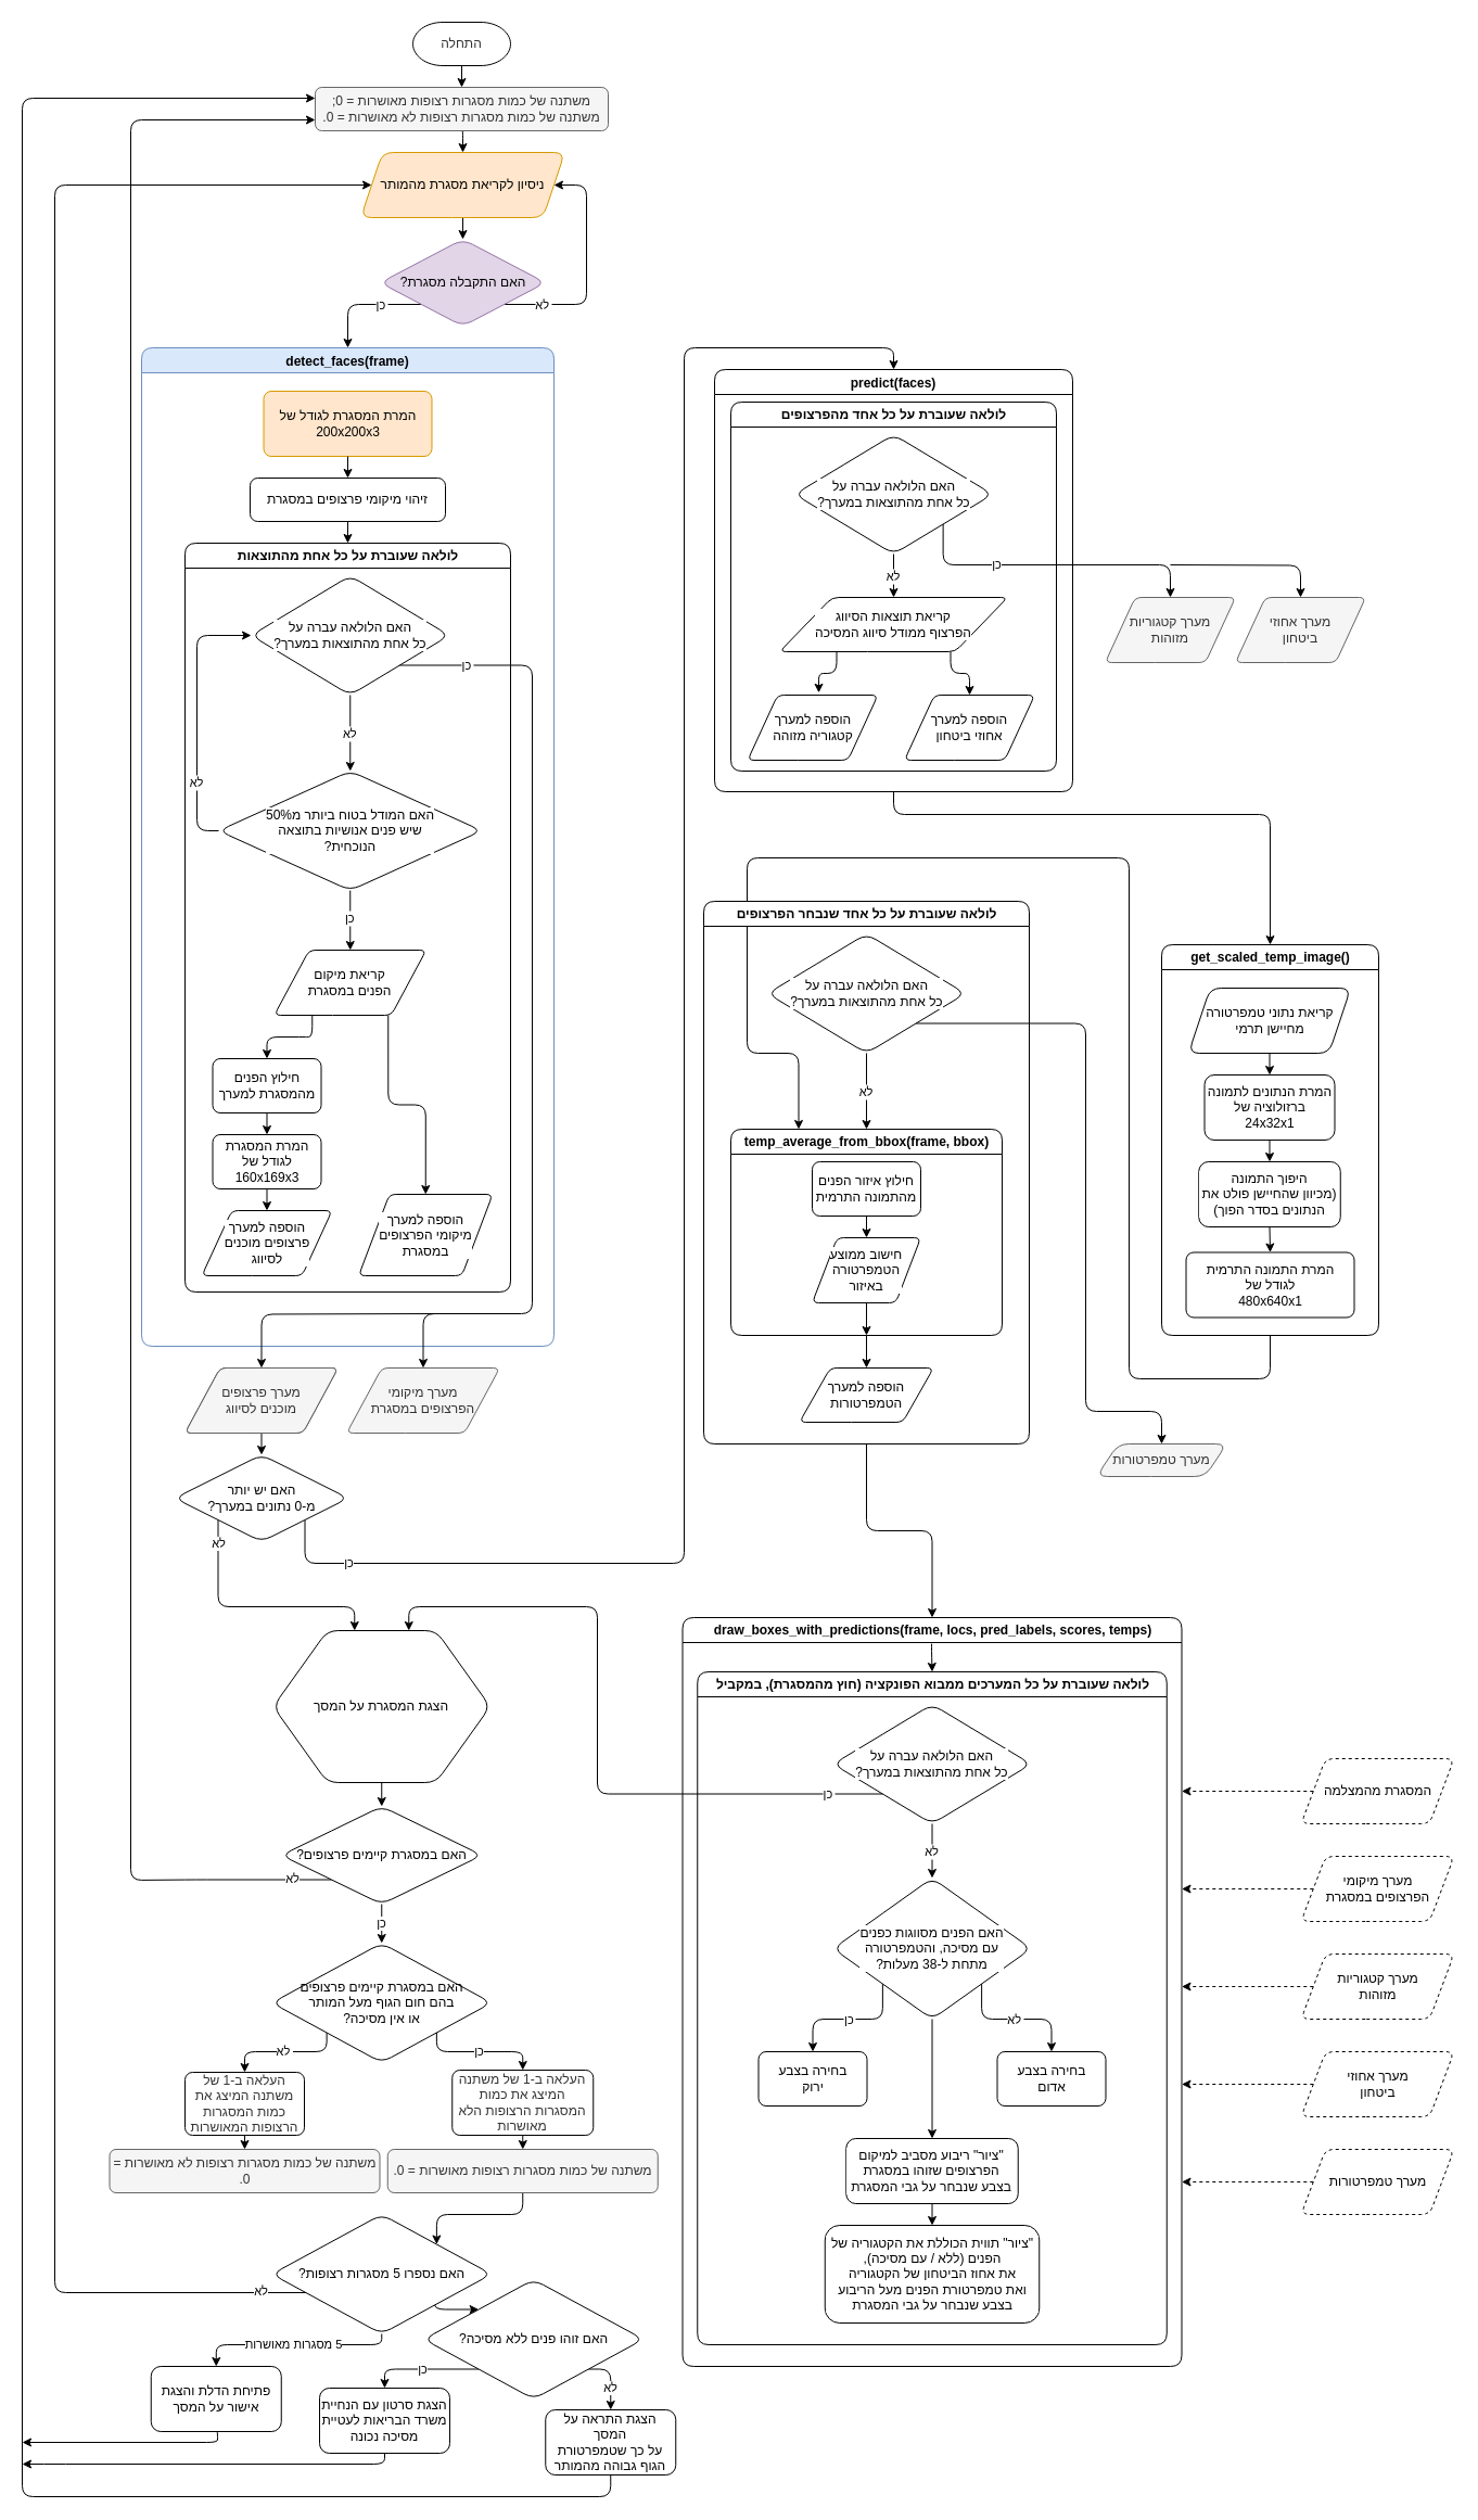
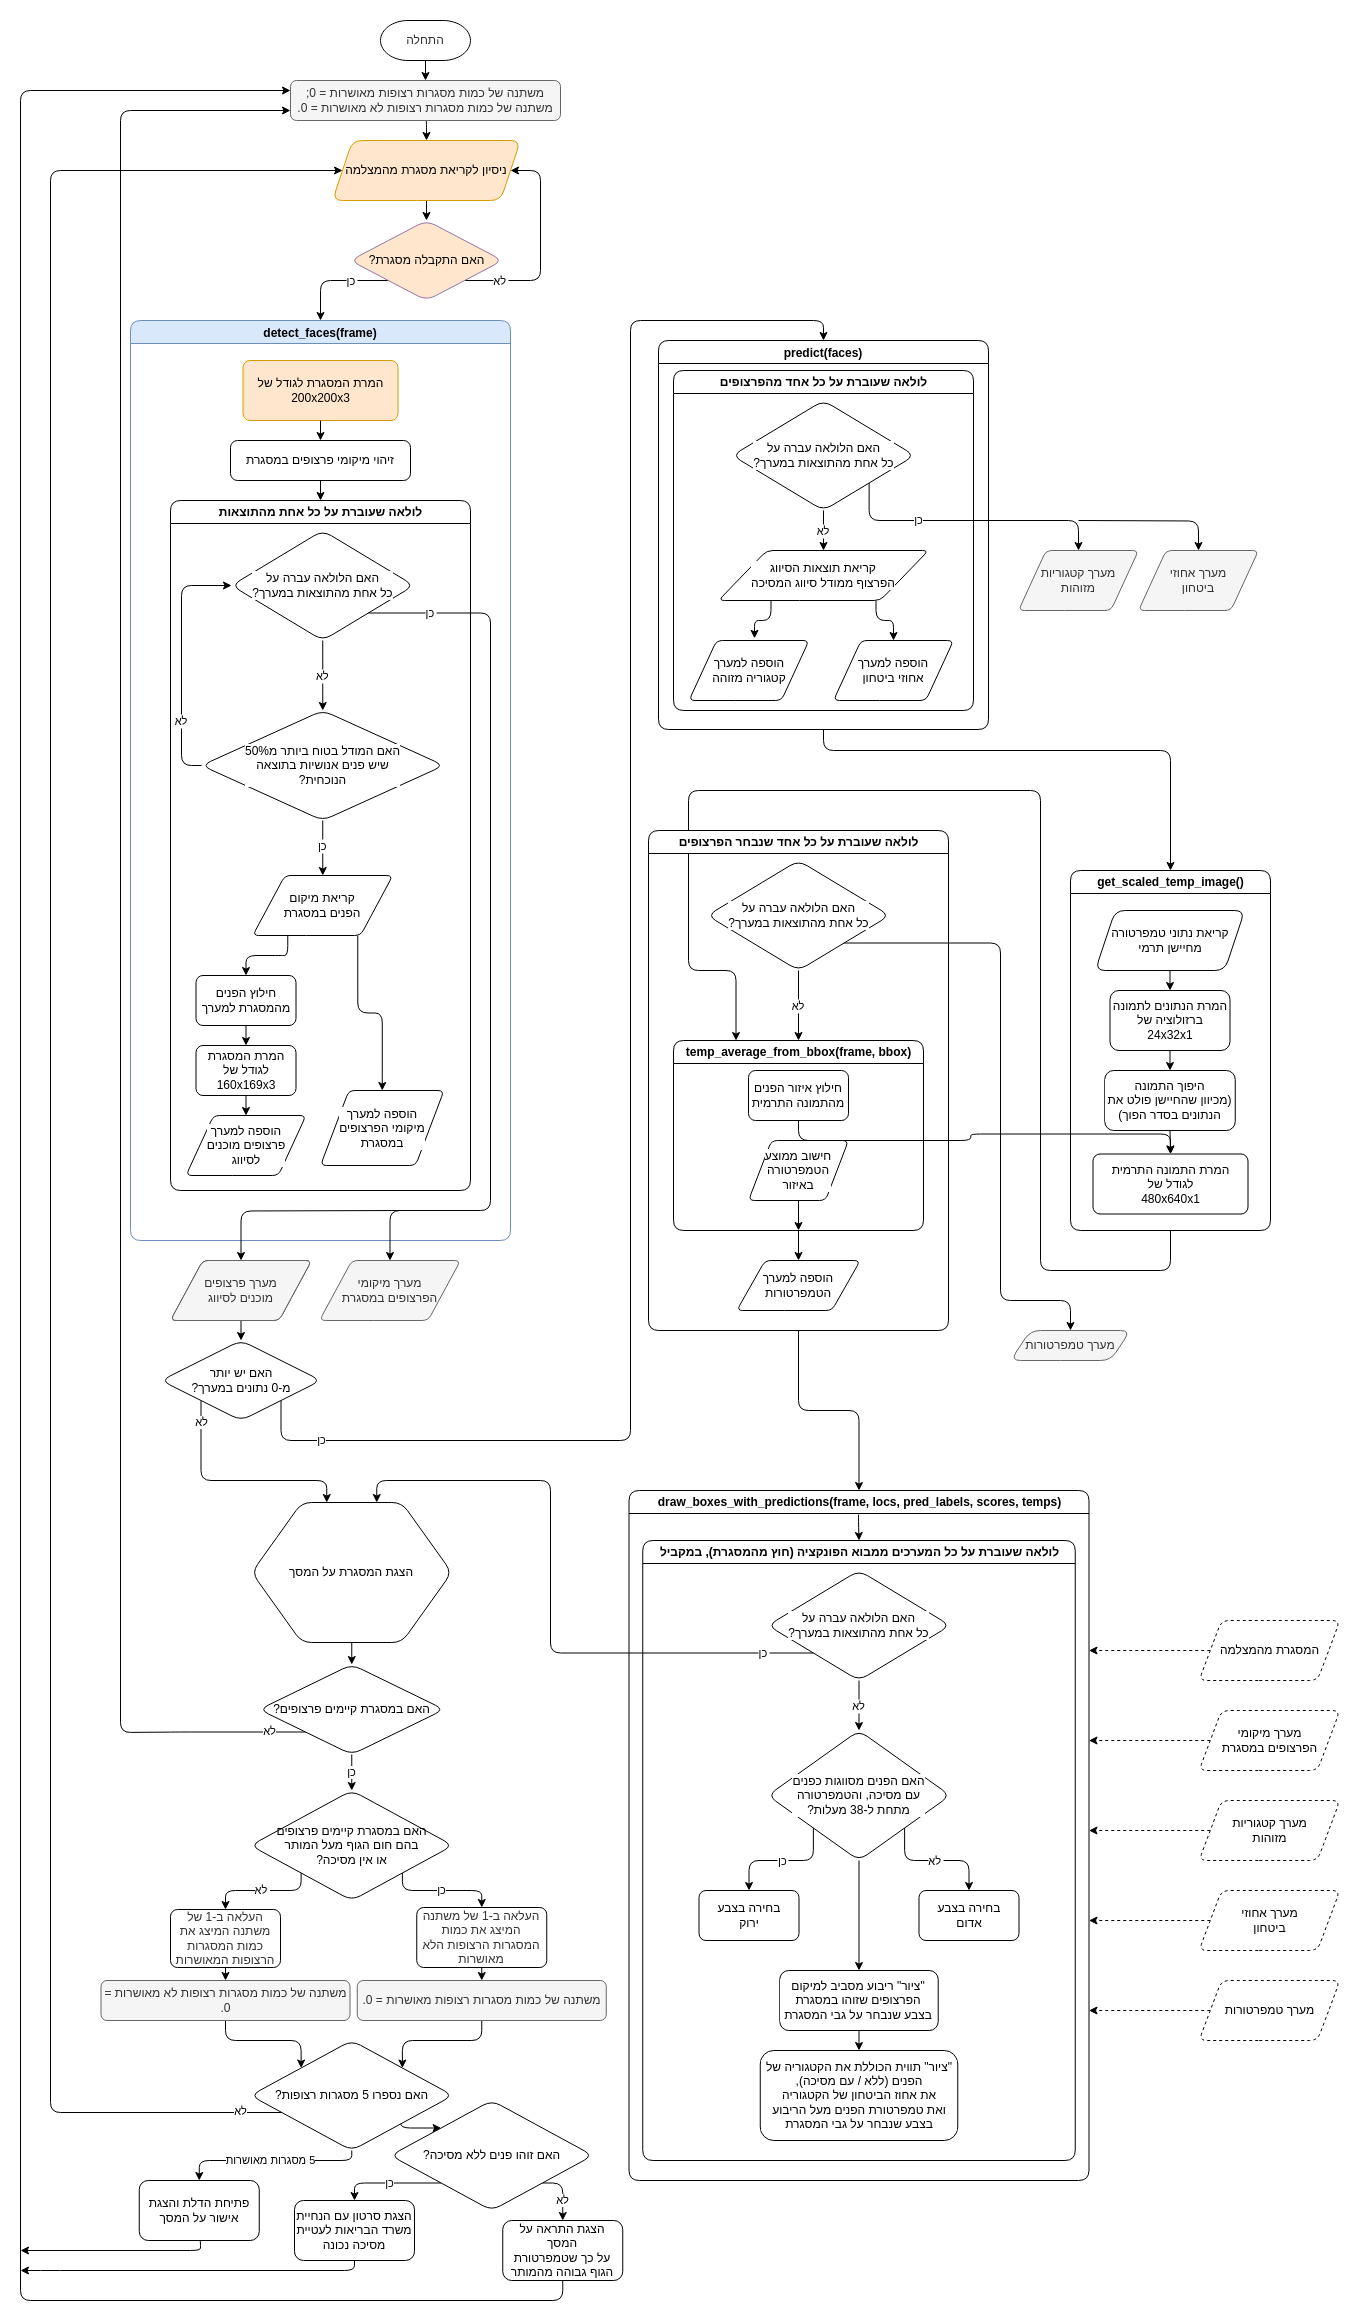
- <mxCell id="4" value="ניסיון לקריאת מסגרת מהמותר" style="shape=parallelogram;perimeter=parallelogramPerimeter;whiteSpace=wrap;html=1;fixedSize=1;fillColor=#ffe6cc;strokeColor=#d79b00;rounded=1;" parent="1" vertex="1"><mxGeometry x="332" y="140" width="188" height="60" as="geometry" /></mxCell>
+ <mxCell id="4" value="ניסיון לקריאת מסגרת מהמצלמה" style="shape=parallelogram;perimeter=parallelogramPerimeter;whiteSpace=wrap;html=1;fixedSize=1;fillColor=#ffe6cc;strokeColor=#d79b00;rounded=1;" parent="1" vertex="1"><mxGeometry x="332" y="140" width="188" height="60" as="geometry" /></mxCell>
- <mxCell id="8" value="האם התקבלה מסגרת?" style="rhombus;whiteSpace=wrap;html=1;textDirection=rtl;rounded=1;fillColor=#e1d5e7;strokeColor=#9673a6;" parent="1" vertex="1"><mxGeometry x="349.75" y="220" width="152.5" height="80" as="geometry" /></mxCell>
+ <mxCell id="8" value="האם התקבלה מסגרת?" style="rhombus;whiteSpace=wrap;html=1;textDirection=rtl;rounded=1;fillColor=#ffe6cc;strokeColor=#9673a6;" parent="1" vertex="1"><mxGeometry x="349.75" y="220" width="152.5" height="80" as="geometry" /></mxCell>
- <mxCell id="56" style="edgeStyle=orthogonalEdgeStyle;orthogonalLoop=1;jettySize=auto;html=0;exitX=0.5;exitY=1;exitDx=0;exitDy=0;entryX=0.5;entryY=0;entryDx=0;entryDy=0;labelBackgroundColor=#ffffff;fontColor=#000000;" parent="55" source="57" target="59" edge="1"><mxGeometry relative="1" as="geometry" /></mxCell>
+ <mxCell id="56" style="edgeStyle=orthogonalEdgeStyle;orthogonalLoop=1;jettySize=auto;html=0;exitX=0.5;exitY=1;exitDx=0;exitDy=0;labelBackgroundColor=#ffffff;fontColor=#000000;" parent="55" source="57" target="48" edge="1"><mxGeometry relative="1" as="geometry" /></mxCell>
- <mxCell id="24" value="הוספה למערך&lt;br&gt;מיקומי הפרצופים&lt;br&gt;במסגרת" style="shape=parallelogram;html=1;strokeWidth=1;perimeter=parallelogramPerimeter;whiteSpace=wrap;arcSize=12;size=0.23;labelBackgroundColor=#FFFFFF;rounded=1;" parent="15" vertex="1"><mxGeometry x="160" y="600" width="123.5" height="75" as="geometry" /></mxCell>
+ <mxCell id="24" value="הוספה למערך&lt;br&gt;מיקומי הפרצופים&lt;br&gt;במסגרת" style="shape=parallelogram;html=1;strokeWidth=1;perimeter=parallelogramPerimeter;whiteSpace=wrap;arcSize=12;size=0.23;labelBackgroundColor=#FFFFFF;rounded=1;" parent="15" vertex="1"><mxGeometry x="150" y="590" width="123.5" height="75" as="geometry" /></mxCell>
+ <mxCell id="113" style="edgeStyle=orthogonalEdgeStyle;orthogonalLoop=1;jettySize=auto;html=1;exitX=0.5;exitY=1;exitDx=0;exitDy=0;entryX=0;entryY=0;entryDx=0;entryDy=0;" parent="1" source="114" target="119" edge="1"><mxGeometry relative="1" as="geometry" /></mxCell>
